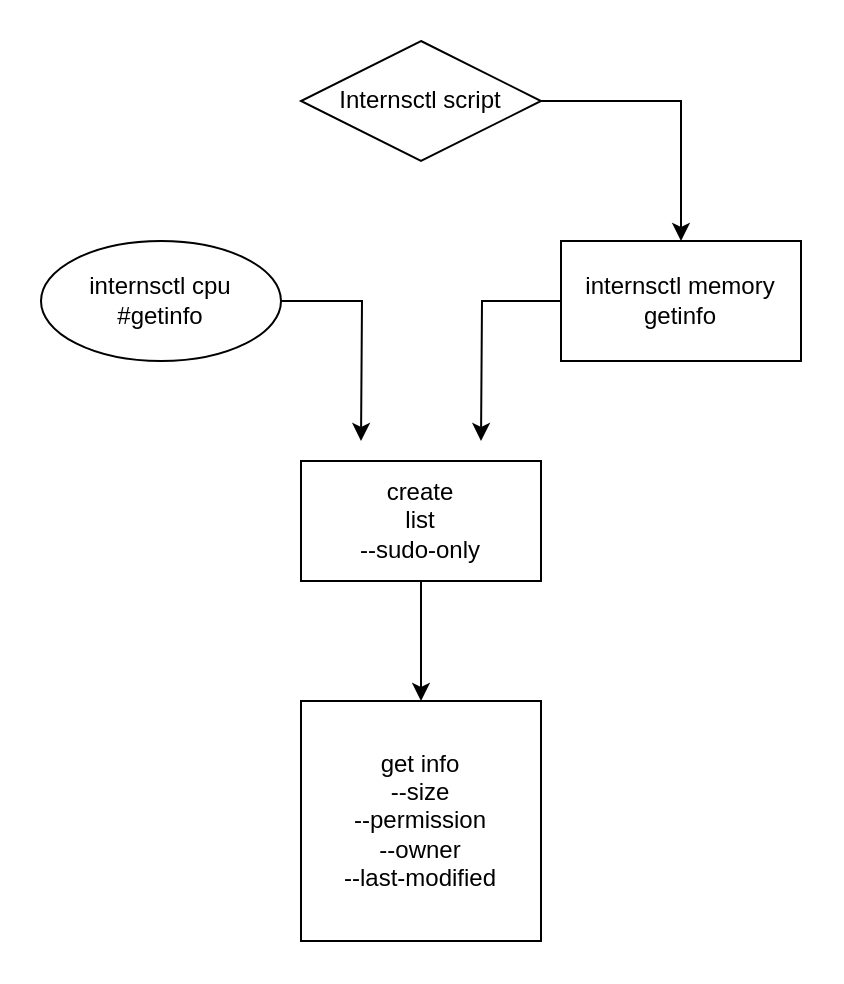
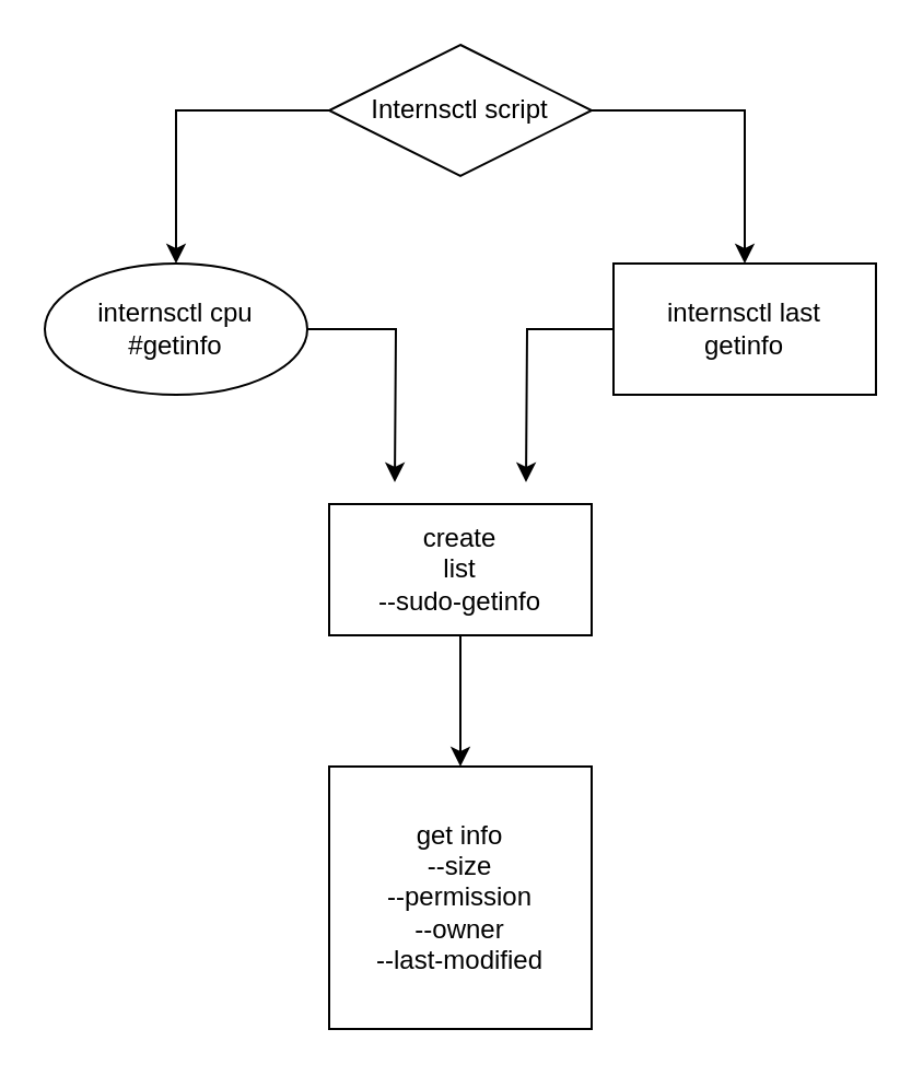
+ <mxCell id="5" style="edgeStyle=orthogonalEdgeStyle;rounded=0;orthogonalLoop=1;jettySize=auto;html=1;entryX=0.5;entryY=0;entryDx=0;entryDy=0;" edge="1" parent="1" source="6" target="8"><mxGeometry relative="1" as="geometry" /></mxCell>
- <mxCell id="3" value="internsctl memory&lt;br&gt;getinfo " style="rounded=0;whiteSpace=wrap;html=1;" parent="1" vertex="1"><mxGeometry x="280" y="120" width="120" height="60" as="geometry" /></mxCell>
+ <mxCell id="3" value="internsctl last&lt;br&gt;getinfo " style="rounded=0;whiteSpace=wrap;html=1;" parent="1" vertex="1"><mxGeometry x="280" y="120" width="120" height="60" as="geometry" /></mxCell>
- <mxCell id="10" value="create&lt;br&gt;list&lt;br&gt;--sudo-only" style="rounded=0;whiteSpace=wrap;html=1;" vertex="1" parent="1"><mxGeometry x="150" y="230" width="120" height="60" as="geometry" /></mxCell>
+ <mxCell id="10" value="create&lt;br&gt;list&lt;br&gt;--sudo-getinfo" style="rounded=0;whiteSpace=wrap;html=1;" vertex="1" parent="1"><mxGeometry x="150" y="230" width="120" height="60" as="geometry" /></mxCell>
